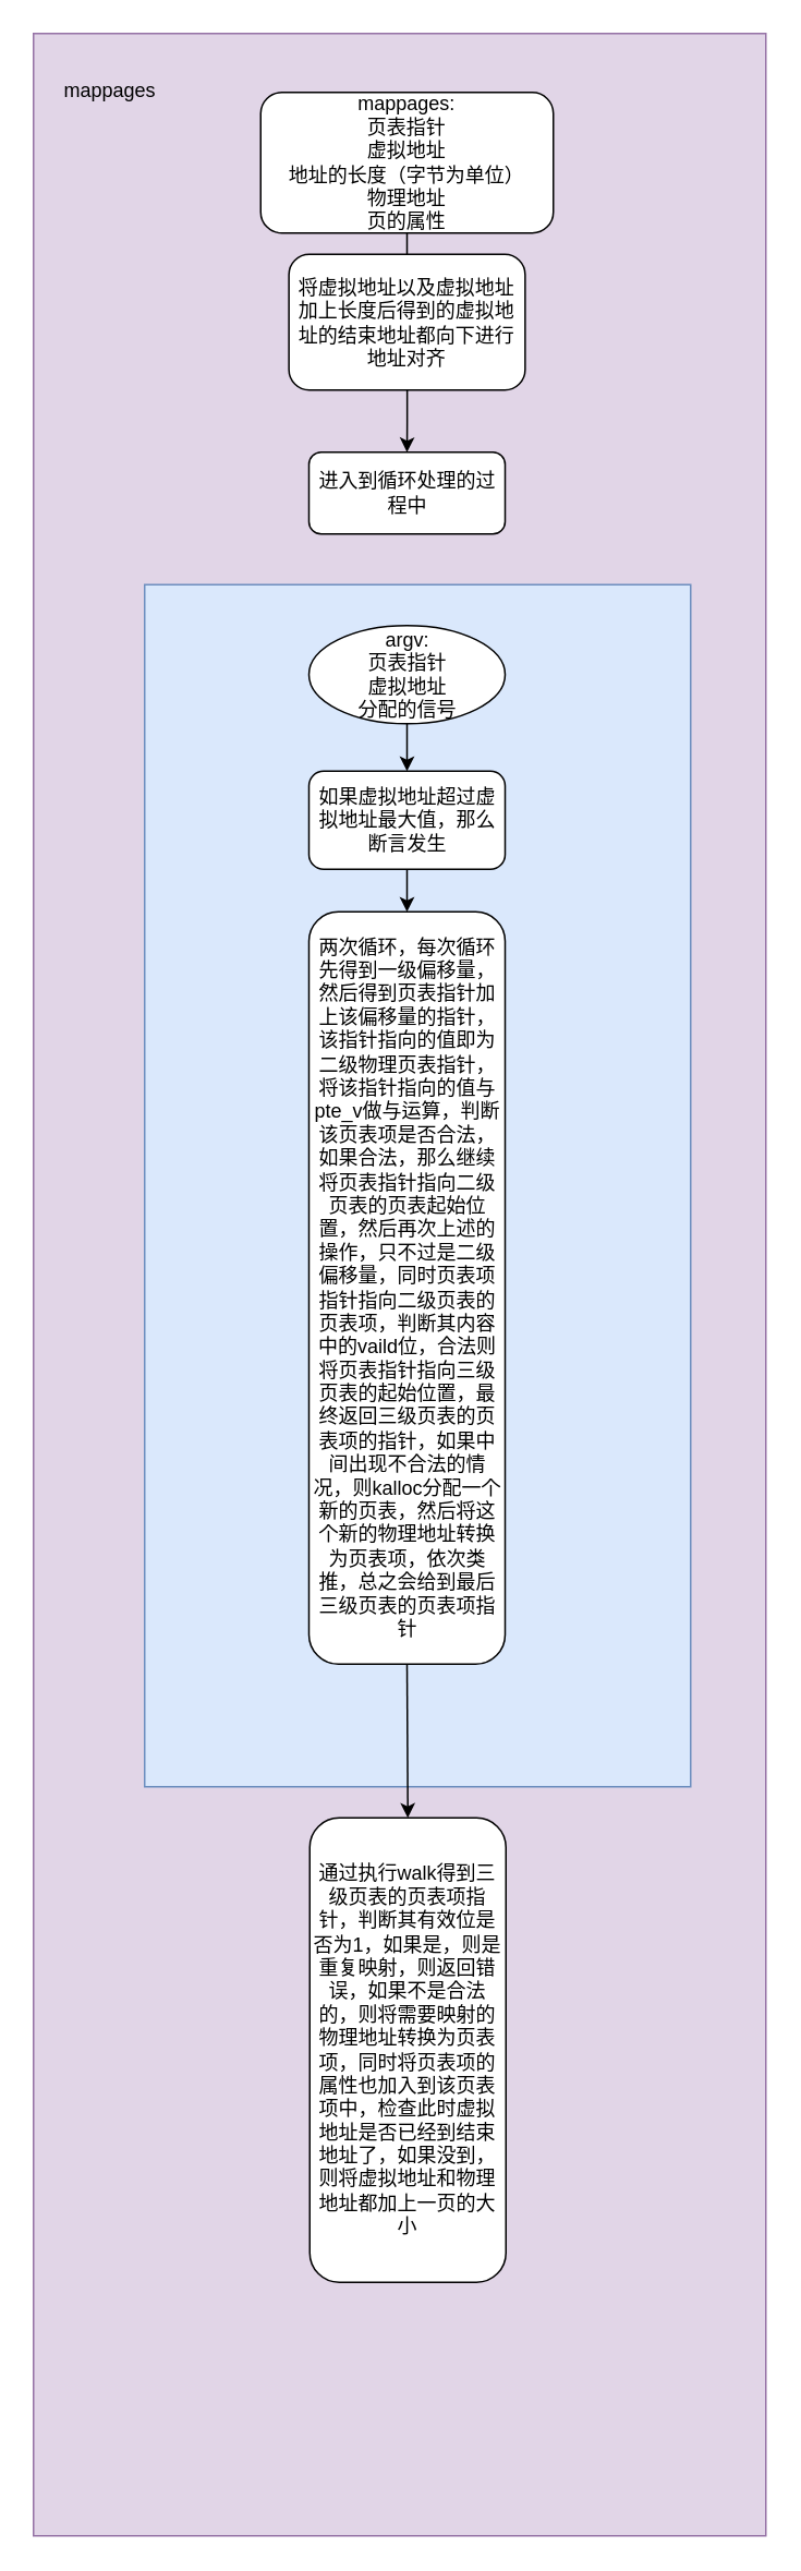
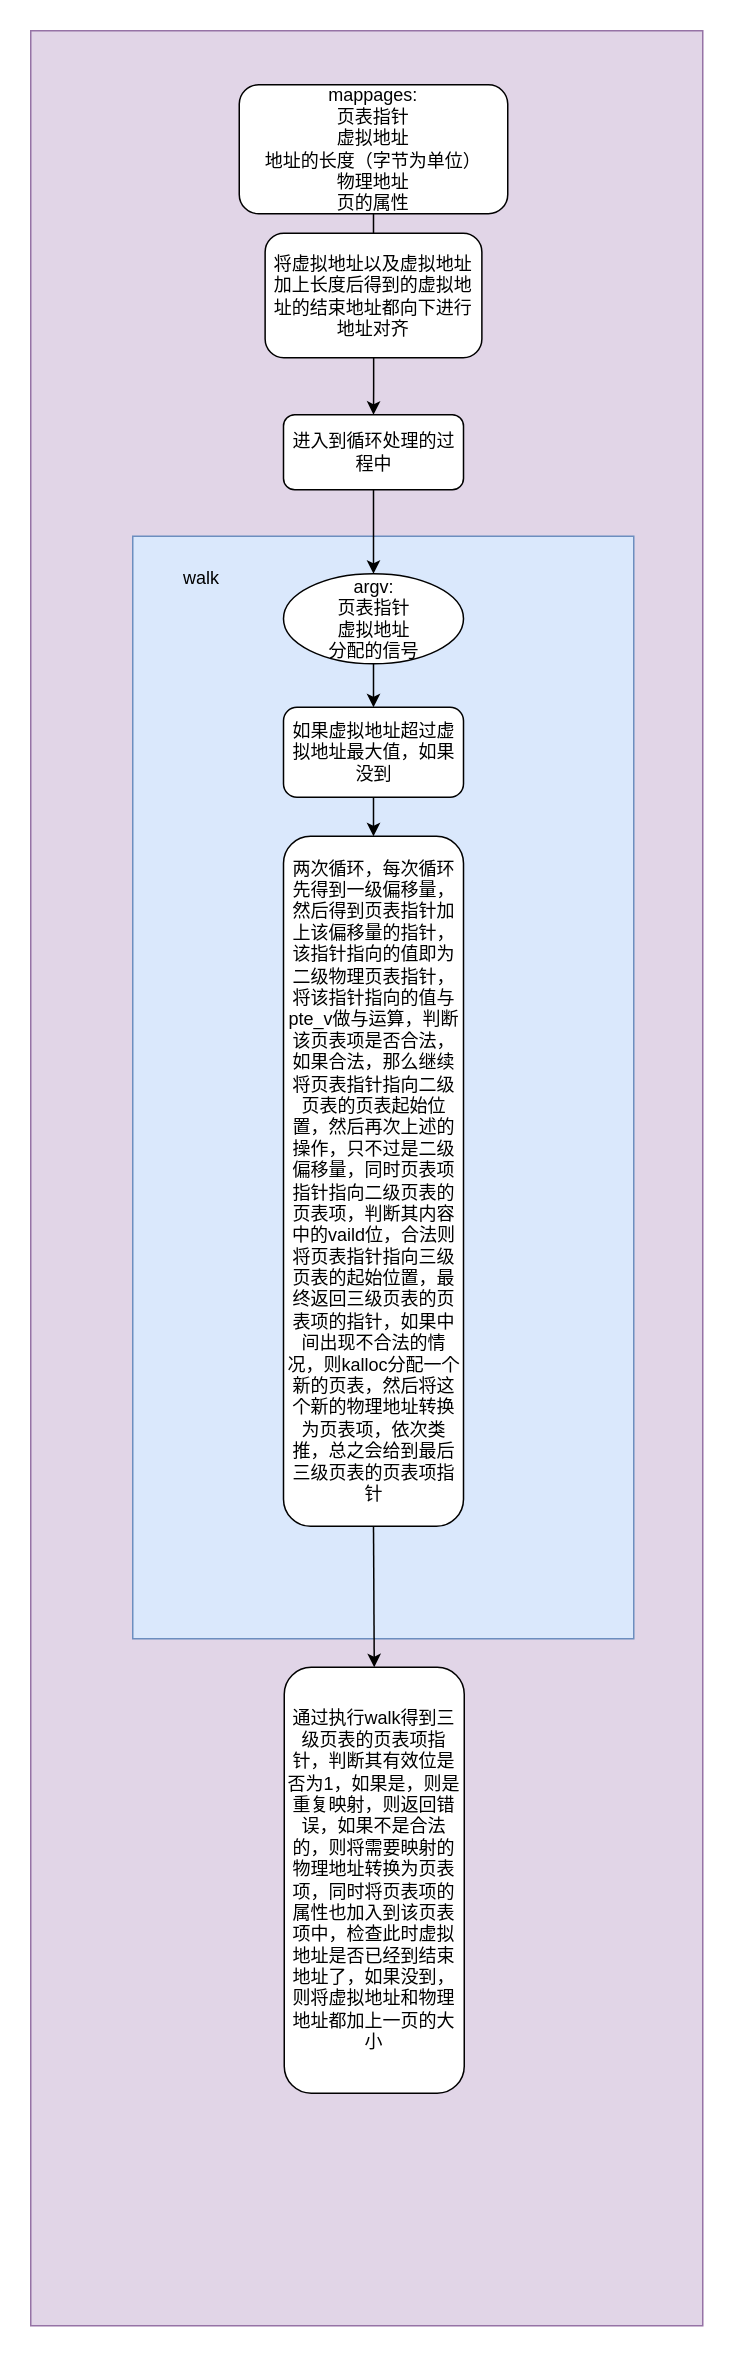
- <mxCell id="5" value="mappages" style="text;html=1;align=center;verticalAlign=middle;whiteSpace=wrap;rounded=0;" vertex="1" parent="1"><mxGeometry x="37" y="40" width="60" height="30" as="geometry" /></mxCell>
+ <mxCell id="12" style="edgeStyle=orthogonalEdgeStyle;rounded=0;orthogonalLoop=1;jettySize=auto;html=1;" edge="1" parent="1" source="8" target="11"><mxGeometry relative="1" as="geometry" /></mxCell>
+ <mxCell id="13" value="walk" style="text;html=1;align=center;verticalAlign=middle;whiteSpace=wrap;rounded=0;" vertex="1" parent="1"><mxGeometry x="104" y="370" width="60" height="30" as="geometry" /></mxCell>
- <mxCell id="15" value="如果虚拟地址超过虚拟地址最大值，那么断言发生" style="whiteSpace=wrap;html=1;rounded=1;" vertex="1" parent="1"><mxGeometry x="188.5" y="471" width="120" height="60" as="geometry" /></mxCell>
+ <mxCell id="15" value="如果虚拟地址超过虚拟地址最大值，如果没到" style="whiteSpace=wrap;html=1;rounded=1;" vertex="1" parent="1"><mxGeometry x="188.5" y="471" width="120" height="60" as="geometry" /></mxCell>
